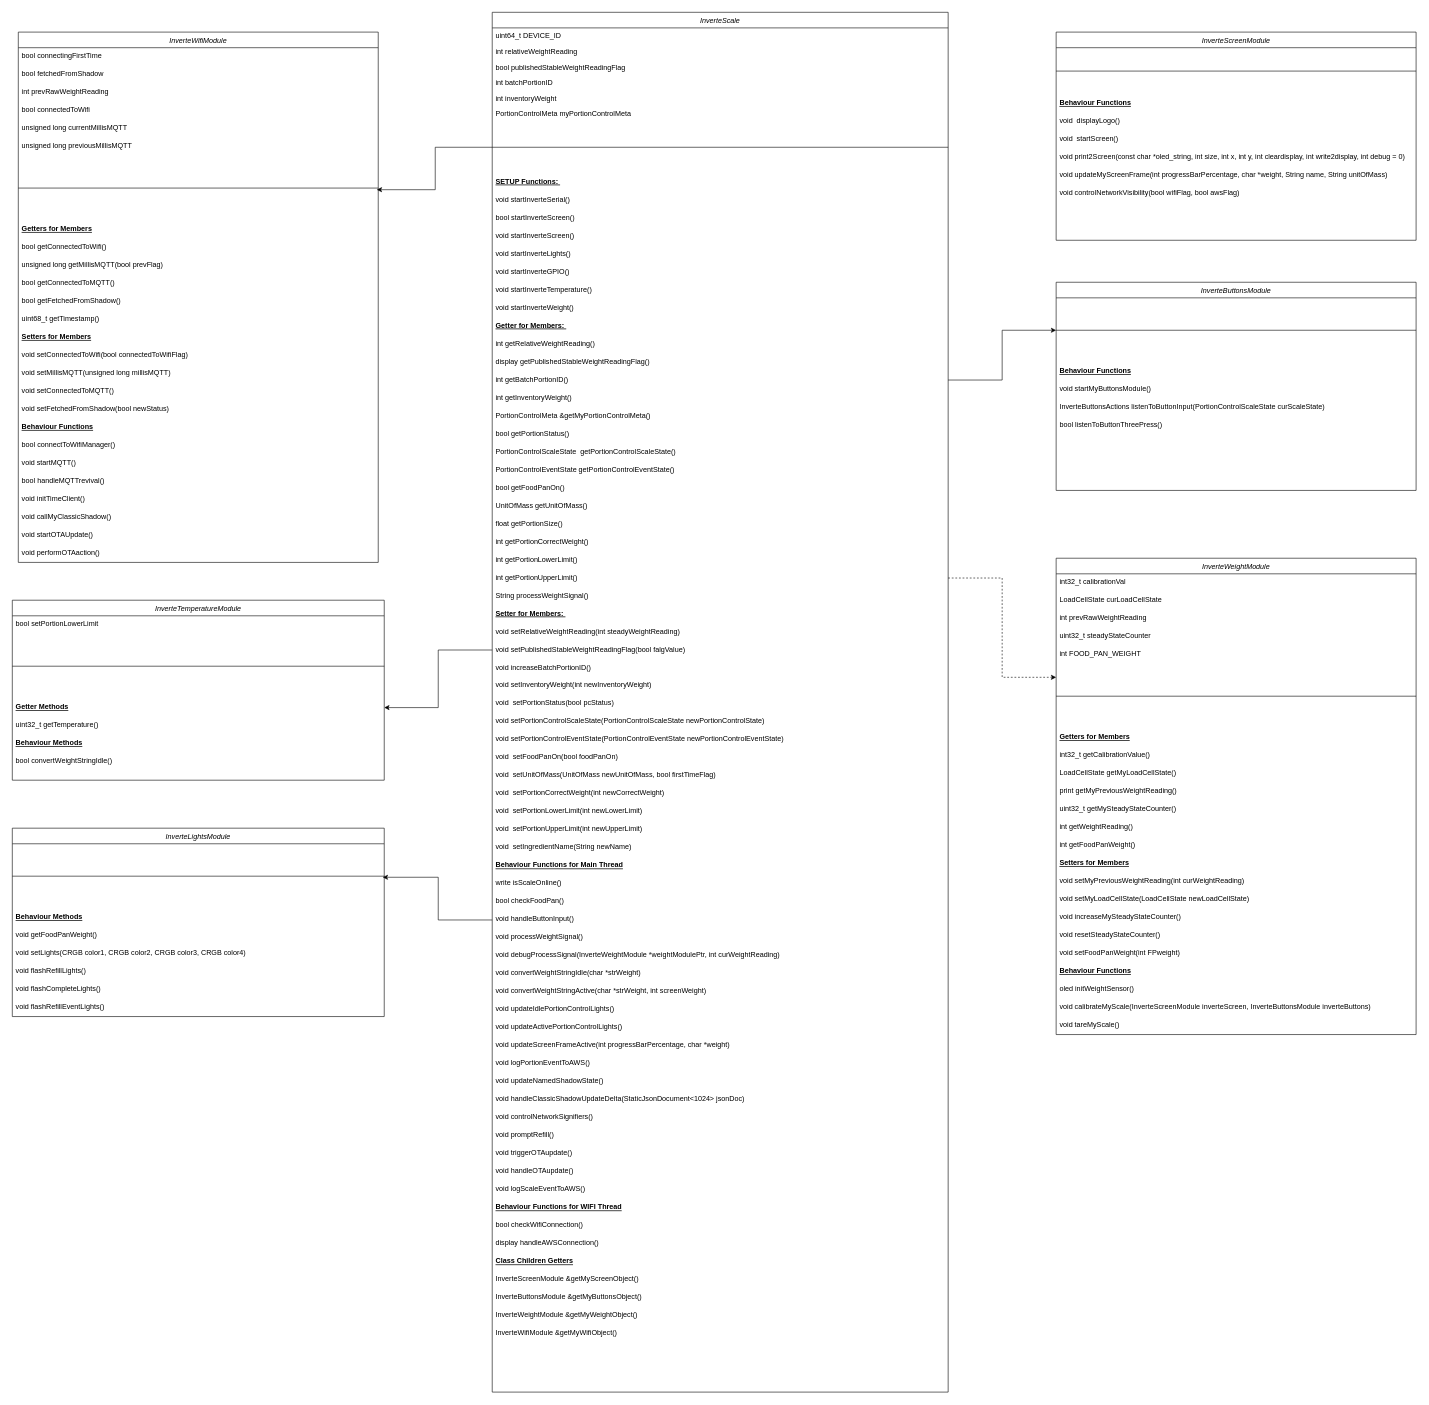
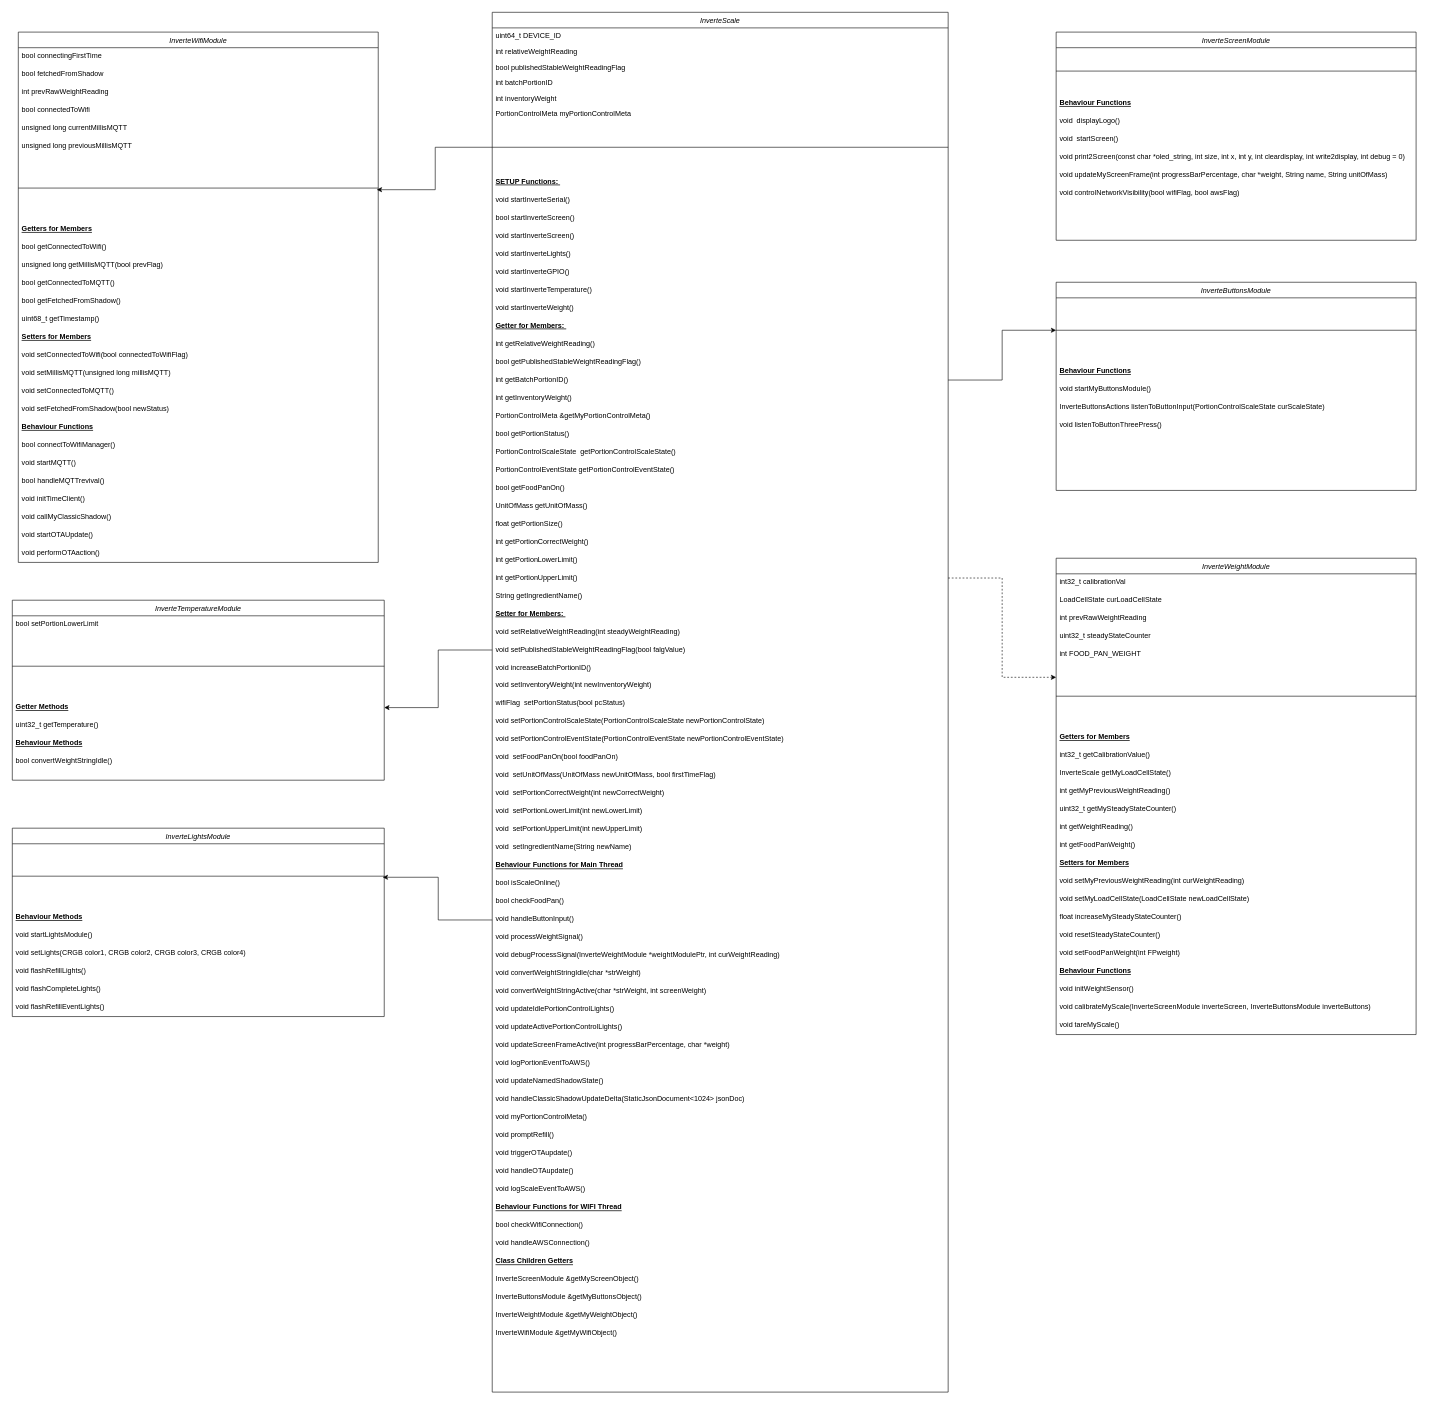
- <mxCell id="20" value="display getPublishedStableWeightReadingFlag()" style="text;align=left;verticalAlign=top;spacingLeft=4;spacingRight=4;overflow=hidden;rotatable=0;points=[[0,0.5],[1,0.5]];portConstraint=eastwest;fontColor=#000000;" parent="2" vertex="1"><mxGeometry y="568" width="760" height="30" as="geometry" /></mxCell>
+ <mxCell id="20" value="bool getPublishedStableWeightReadingFlag()" style="text;align=left;verticalAlign=top;spacingLeft=4;spacingRight=4;overflow=hidden;rotatable=0;points=[[0,0.5],[1,0.5]];portConstraint=eastwest;fontColor=#000000;" parent="2" vertex="1"><mxGeometry y="568" width="760" height="30" as="geometry" /></mxCell>
- <mxCell id="80" value="bool listenToButtonThreePress()" style="text;align=left;verticalAlign=top;spacingLeft=4;spacingRight=4;overflow=hidden;rotatable=0;points=[[0,0.5],[1,0.5]];portConstraint=eastwest;" parent="75" vertex="1"><mxGeometry y="224" width="600" height="30" as="geometry" /></mxCell>
+ <mxCell id="80" value="void listenToButtonThreePress()" style="text;align=left;verticalAlign=top;spacingLeft=4;spacingRight=4;overflow=hidden;rotatable=0;points=[[0,0.5],[1,0.5]];portConstraint=eastwest;" parent="75" vertex="1"><mxGeometry y="224" width="600" height="30" as="geometry" /></mxCell>
- <mxCell id="33" value="String processWeightSignal()" style="text;align=left;verticalAlign=top;spacingLeft=4;spacingRight=4;overflow=hidden;rotatable=0;points=[[0,0.5],[1,0.5]];portConstraint=eastwest;fontColor=#000000;" parent="2" vertex="1"><mxGeometry y="958" width="760" height="30" as="geometry" /></mxCell>
+ <mxCell id="33" value="String getIngredientName()" style="text;align=left;verticalAlign=top;spacingLeft=4;spacingRight=4;overflow=hidden;rotatable=0;points=[[0,0.5],[1,0.5]];portConstraint=eastwest;fontColor=#000000;" parent="2" vertex="1"><mxGeometry y="958" width="760" height="30" as="geometry" /></mxCell>
- <mxCell id="39" value="void  setPortionStatus(bool pcStatus)" style="text;align=left;verticalAlign=top;spacingLeft=4;spacingRight=4;overflow=hidden;rotatable=0;points=[[0,0.5],[1,0.5]];portConstraint=eastwest;fontColor=#000000;" parent="2" vertex="1"><mxGeometry y="1138" width="760" height="30" as="geometry" /></mxCell>
+ <mxCell id="39" value="wifiFlag  setPortionStatus(bool pcStatus)" style="text;align=left;verticalAlign=top;spacingLeft=4;spacingRight=4;overflow=hidden;rotatable=0;points=[[0,0.5],[1,0.5]];portConstraint=eastwest;fontColor=#000000;" parent="2" vertex="1"><mxGeometry y="1138" width="760" height="30" as="geometry" /></mxCell>
- <mxCell id="99" value="LoadCellState getMyLoadCellState()" style="text;align=left;verticalAlign=top;spacingLeft=4;spacingRight=4;overflow=hidden;rotatable=0;points=[[0,0.5],[1,0.5]];portConstraint=eastwest;" parent="90" vertex="1"><mxGeometry y="344" width="600" height="30" as="geometry" /></mxCell>
+ <mxCell id="99" value="InverteScale getMyLoadCellState()" style="text;align=left;verticalAlign=top;spacingLeft=4;spacingRight=4;overflow=hidden;rotatable=0;points=[[0,0.5],[1,0.5]];portConstraint=eastwest;" parent="90" vertex="1"><mxGeometry y="344" width="600" height="30" as="geometry" /></mxCell>
- <mxCell id="100" value="print getMyPreviousWeightReading()" style="text;align=left;verticalAlign=top;spacingLeft=4;spacingRight=4;overflow=hidden;rotatable=0;points=[[0,0.5],[1,0.5]];portConstraint=eastwest;" parent="90" vertex="1"><mxGeometry y="374" width="600" height="30" as="geometry" /></mxCell>
+ <mxCell id="100" value="int getMyPreviousWeightReading()" style="text;align=left;verticalAlign=top;spacingLeft=4;spacingRight=4;overflow=hidden;rotatable=0;points=[[0,0.5],[1,0.5]];portConstraint=eastwest;" parent="90" vertex="1"><mxGeometry y="374" width="600" height="30" as="geometry" /></mxCell>
- <mxCell id="49" value="write isScaleOnline()" style="text;align=left;verticalAlign=top;spacingLeft=4;spacingRight=4;overflow=hidden;rotatable=0;points=[[0,0.5],[1,0.5]];portConstraint=eastwest;" parent="2" vertex="1"><mxGeometry y="1438" width="760" height="30" as="geometry" /></mxCell>
+ <mxCell id="49" value="bool isScaleOnline()" style="text;align=left;verticalAlign=top;spacingLeft=4;spacingRight=4;overflow=hidden;rotatable=0;points=[[0,0.5],[1,0.5]];portConstraint=eastwest;" parent="2" vertex="1"><mxGeometry y="1438" width="760" height="30" as="geometry" /></mxCell>
- <mxCell id="107" value="void increaseMySteadyStateCounter()" style="text;align=left;verticalAlign=top;spacingLeft=4;spacingRight=4;overflow=hidden;rotatable=0;points=[[0,0.5],[1,0.5]];portConstraint=eastwest;" parent="90" vertex="1"><mxGeometry y="584" width="600" height="30" as="geometry" /></mxCell>
+ <mxCell id="107" value="float increaseMySteadyStateCounter()" style="text;align=left;verticalAlign=top;spacingLeft=4;spacingRight=4;overflow=hidden;rotatable=0;points=[[0,0.5],[1,0.5]];portConstraint=eastwest;" parent="90" vertex="1"><mxGeometry y="584" width="600" height="30" as="geometry" /></mxCell>
- <mxCell id="154" value="void getFoodPanWeight()" style="text;align=left;verticalAlign=top;spacingLeft=4;spacingRight=4;overflow=hidden;rotatable=0;points=[[0,0.5],[1,0.5]];portConstraint=eastwest;" parent="151" vertex="1"><mxGeometry y="164" width="620" height="30" as="geometry" /></mxCell>
+ <mxCell id="154" value="void startLightsModule()" style="text;align=left;verticalAlign=top;spacingLeft=4;spacingRight=4;overflow=hidden;rotatable=0;points=[[0,0.5],[1,0.5]];portConstraint=eastwest;" parent="151" vertex="1"><mxGeometry y="164" width="620" height="30" as="geometry" /></mxCell>
- <mxCell id="111" value="oled initWeightSensor()" style="text;align=left;verticalAlign=top;spacingLeft=4;spacingRight=4;overflow=hidden;rotatable=0;points=[[0,0.5],[1,0.5]];portConstraint=eastwest;" parent="90" vertex="1"><mxGeometry y="704" width="600" height="30" as="geometry" /></mxCell>
+ <mxCell id="111" value="void initWeightSensor()" style="text;align=left;verticalAlign=top;spacingLeft=4;spacingRight=4;overflow=hidden;rotatable=0;points=[[0,0.5],[1,0.5]];portConstraint=eastwest;" parent="90" vertex="1"><mxGeometry y="704" width="600" height="30" as="geometry" /></mxCell>
- <mxCell id="62" value="void controlNetworkSignifiers()" style="text;align=left;verticalAlign=top;spacingLeft=4;spacingRight=4;overflow=hidden;rotatable=0;points=[[0,0.5],[1,0.5]];portConstraint=eastwest;" parent="2" vertex="1"><mxGeometry y="1828" width="760" height="30" as="geometry" /></mxCell>
+ <mxCell id="62" value="void myPortionControlMeta()" style="text;align=left;verticalAlign=top;spacingLeft=4;spacingRight=4;overflow=hidden;rotatable=0;points=[[0,0.5],[1,0.5]];portConstraint=eastwest;" parent="2" vertex="1"><mxGeometry y="1828" width="760" height="30" as="geometry" /></mxCell>
- <mxCell id="69" value="display handleAWSConnection()" style="text;align=left;verticalAlign=top;spacingLeft=4;spacingRight=4;overflow=hidden;rotatable=0;points=[[0,0.5],[1,0.5]];portConstraint=eastwest;" parent="2" vertex="1"><mxGeometry y="2038" width="760" height="30" as="geometry" /></mxCell>
+ <mxCell id="69" value="void handleAWSConnection()" style="text;align=left;verticalAlign=top;spacingLeft=4;spacingRight=4;overflow=hidden;rotatable=0;points=[[0,0.5],[1,0.5]];portConstraint=eastwest;" parent="2" vertex="1"><mxGeometry y="2038" width="760" height="30" as="geometry" /></mxCell>
